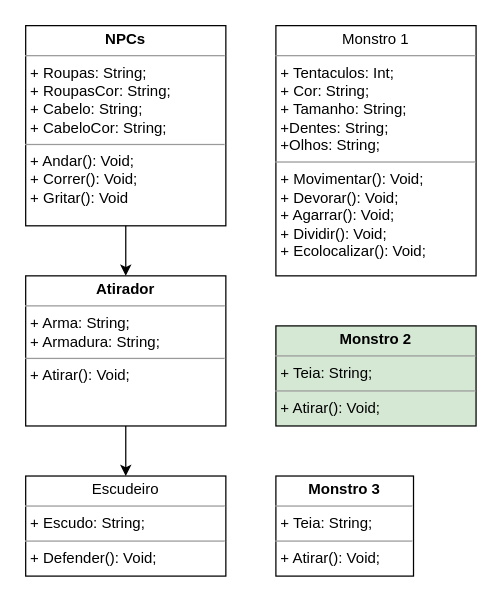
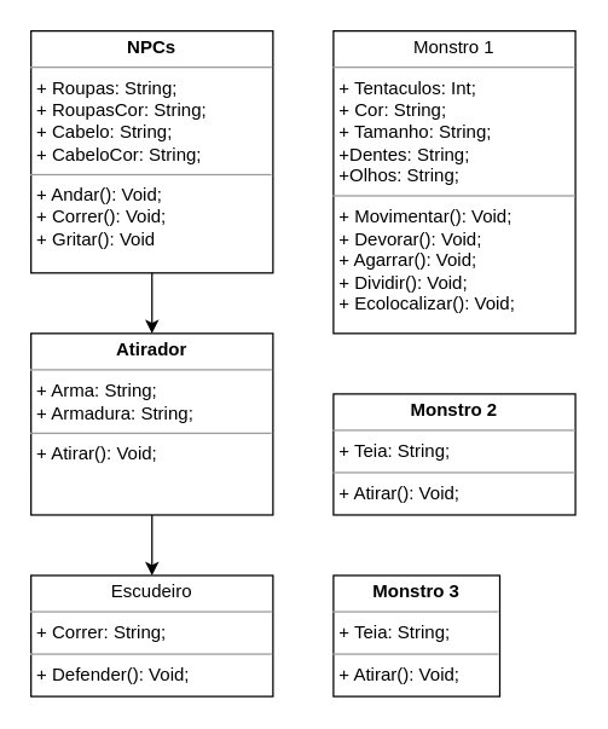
- <mxCell id="8" value="&lt;p style=&quot;margin:0px;margin-top:4px;text-align:center;&quot;&gt;&lt;b&gt;Monstro 2&lt;/b&gt;&lt;/p&gt;&lt;hr size=&quot;1&quot;&gt;&lt;p style=&quot;margin:0px;margin-left:4px;&quot;&gt;+ Teia: String;&lt;/p&gt;&lt;hr size=&quot;1&quot;&gt;&lt;p style=&quot;margin:0px;margin-left:4px;&quot;&gt;+ Atirar(): Void;&lt;/p&gt;" style="verticalAlign=top;align=left;overflow=fill;fontSize=12;fontFamily=Helvetica;html=1;fillColor=#d5e8d4;" vertex="1" parent="1"><mxGeometry x="220" y="260" width="160" height="80" as="geometry" /></mxCell>
+ <mxCell id="8" value="&lt;p style=&quot;margin:0px;margin-top:4px;text-align:center;&quot;&gt;&lt;b&gt;Monstro 2&lt;/b&gt;&lt;/p&gt;&lt;hr size=&quot;1&quot;&gt;&lt;p style=&quot;margin:0px;margin-left:4px;&quot;&gt;+ Teia: String;&lt;/p&gt;&lt;hr size=&quot;1&quot;&gt;&lt;p style=&quot;margin:0px;margin-left:4px;&quot;&gt;+ Atirar(): Void;&lt;/p&gt;" style="verticalAlign=top;align=left;overflow=fill;fontSize=12;fontFamily=Helvetica;html=1;" vertex="1" parent="1"><mxGeometry x="220" y="260" width="160" height="80" as="geometry" /></mxCell>
- <mxCell id="5" value="&lt;p style=&quot;margin:0px;margin-top:4px;text-align:center;&quot;&gt;Escudeiro&lt;/p&gt;&lt;hr size=&quot;1&quot;&gt;&lt;p style=&quot;margin:0px;margin-left:4px;&quot;&gt;+ Escudo: String;&lt;/p&gt;&lt;hr size=&quot;1&quot;&gt;&lt;p style=&quot;margin:0px;margin-left:4px;&quot;&gt;+ Defender(): Void;&lt;/p&gt;" style="verticalAlign=top;align=left;overflow=fill;fontSize=12;fontFamily=Helvetica;html=1;" vertex="1" parent="1"><mxGeometry x="20" y="380" width="160" height="80" as="geometry" /></mxCell>
+ <mxCell id="5" value="&lt;p style=&quot;margin:0px;margin-top:4px;text-align:center;&quot;&gt;Escudeiro&lt;/p&gt;&lt;hr size=&quot;1&quot;&gt;&lt;p style=&quot;margin:0px;margin-left:4px;&quot;&gt;+ Correr: String;&lt;/p&gt;&lt;hr size=&quot;1&quot;&gt;&lt;p style=&quot;margin:0px;margin-left:4px;&quot;&gt;+ Defender(): Void;&lt;/p&gt;" style="verticalAlign=top;align=left;overflow=fill;fontSize=12;fontFamily=Helvetica;html=1;" vertex="1" parent="1"><mxGeometry x="20" y="380" width="160" height="80" as="geometry" /></mxCell>
